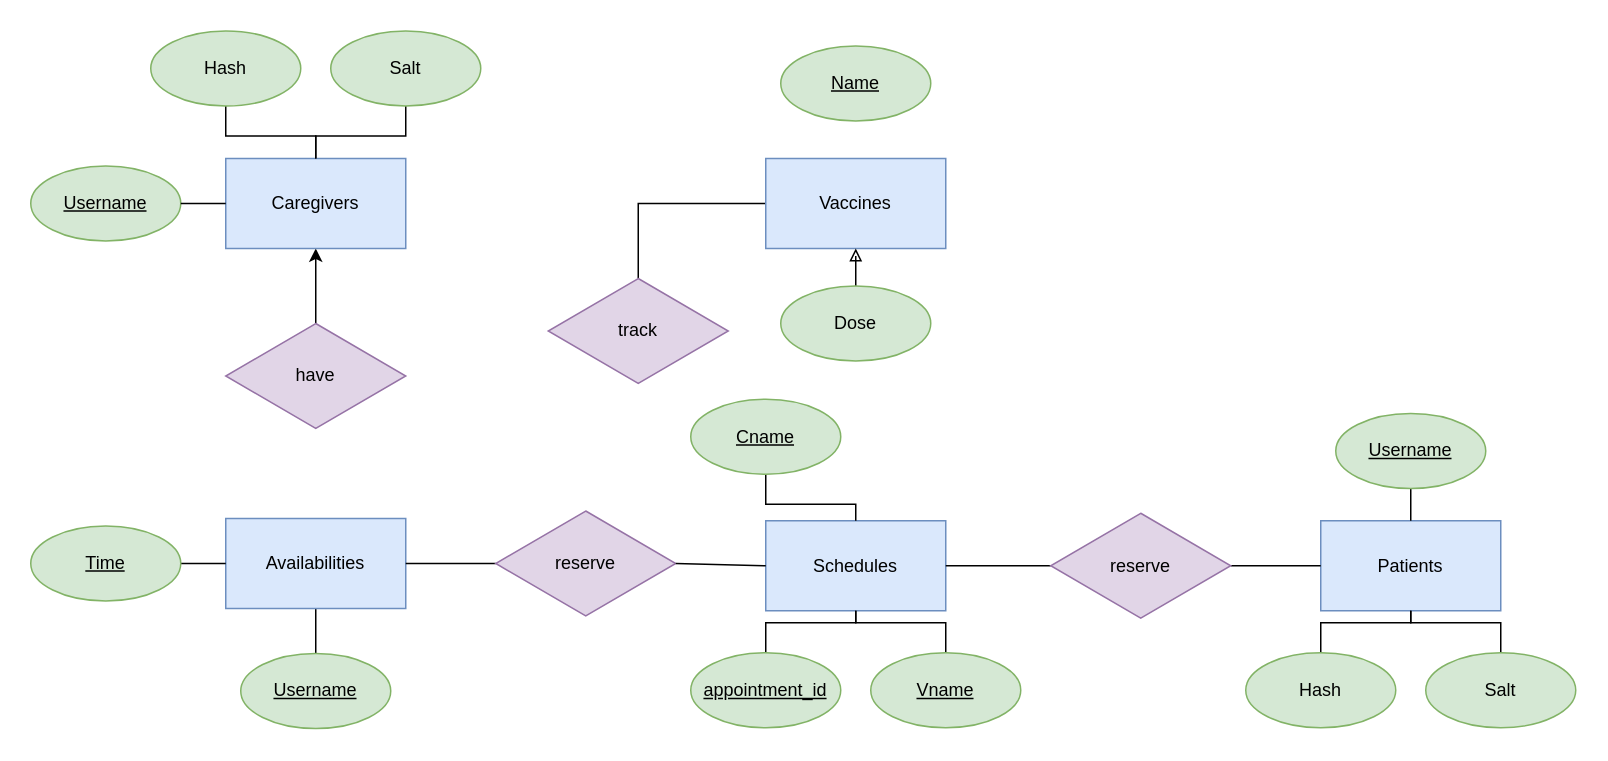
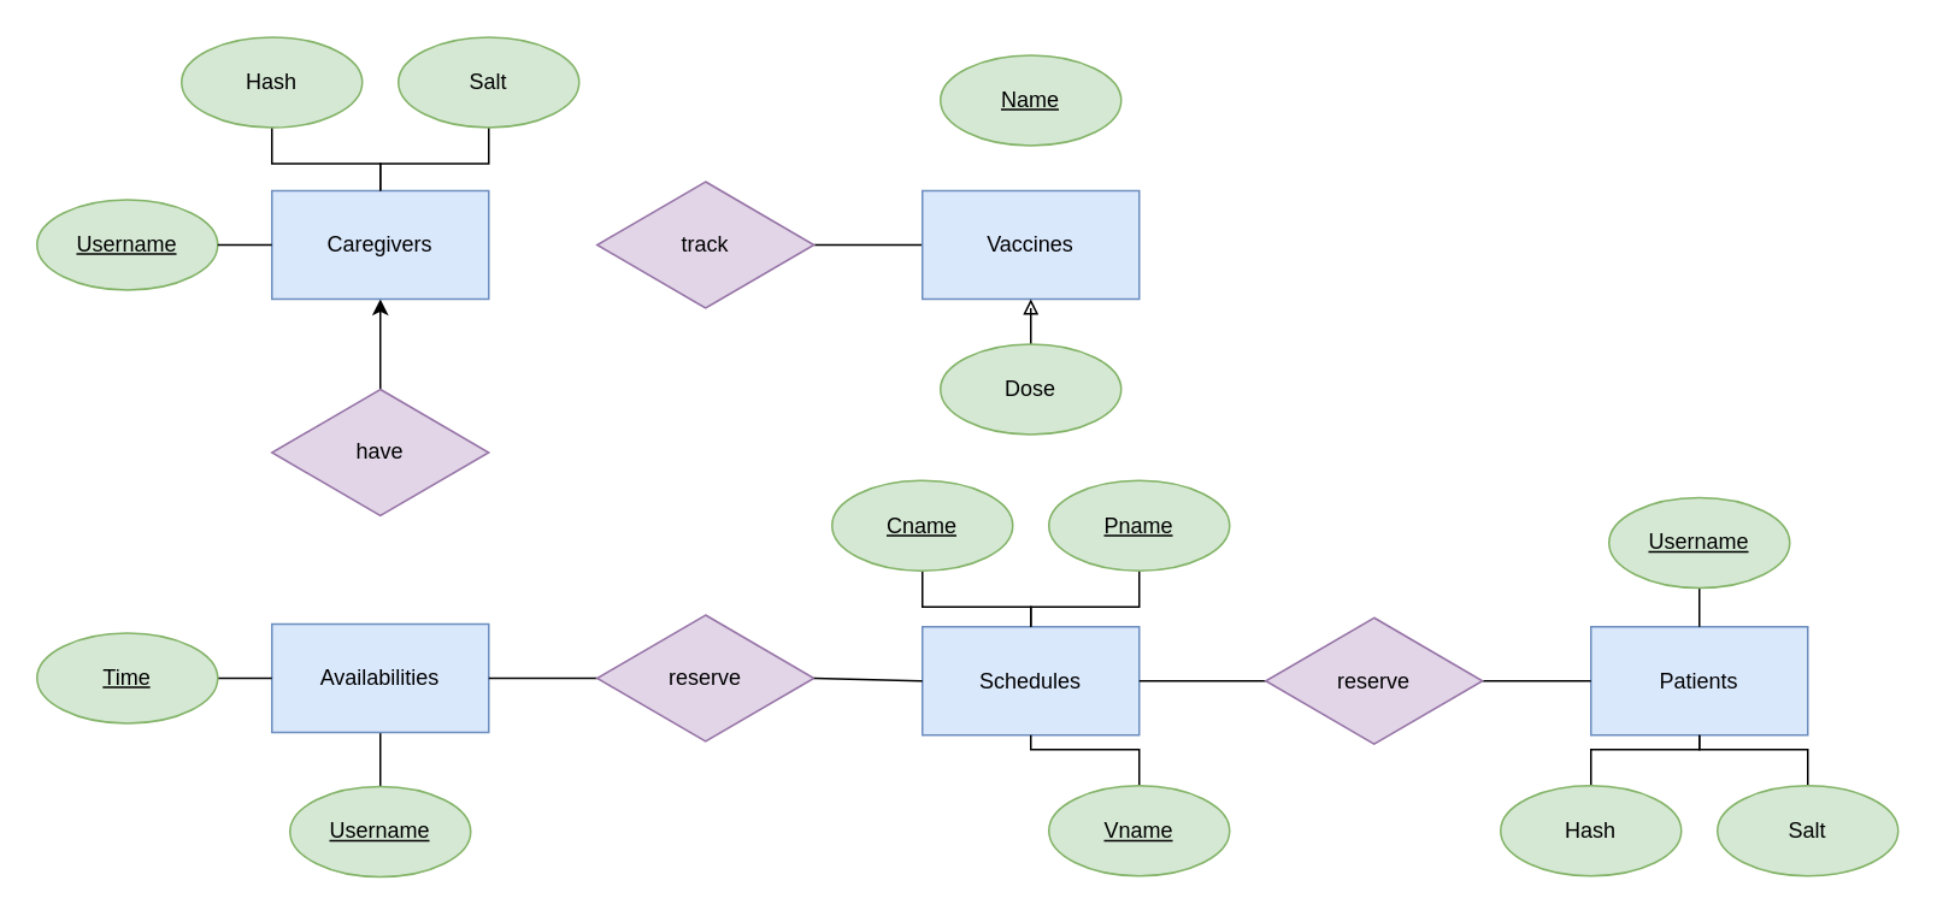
- <mxCell id="37" value="track" style="rhombus;whiteSpace=wrap;html=1;fillColor=#e1d5e7;strokeColor=#9673a6;" vertex="1" parent="1"><mxGeometry x="365" y="185" width="120" height="70" as="geometry" /></mxCell>
+ <mxCell id="37" value="track" style="rhombus;whiteSpace=wrap;html=1;fillColor=#e1d5e7;strokeColor=#9673a6;" vertex="1" parent="1"><mxGeometry x="330" y="100" width="120" height="70" as="geometry" /></mxCell>
+ <mxCell id="32" value="&lt;u&gt;Pname&lt;/u&gt;" style="ellipse;whiteSpace=wrap;html=1;fillColor=#d5e8d4;strokeColor=#82b366;" vertex="1" parent="1"><mxGeometry x="580" y="265.5" width="100" height="50" as="geometry" /></mxCell>
+ <mxCell id="31" value="" style="edgeStyle=orthogonalEdgeStyle;rounded=0;orthogonalLoop=1;jettySize=auto;html=1;endArrow=none;endFill=0;" edge="1" parent="1" source="32" target="21"><mxGeometry relative="1" as="geometry" /></mxCell>
- <mxCell id="22" value="" style="edgeStyle=orthogonalEdgeStyle;rounded=0;orthogonalLoop=1;jettySize=auto;html=1;endArrow=none;endFill=0;" edge="1" parent="1" source="23" target="21"><mxGeometry relative="1" as="geometry" /></mxCell>
- <mxCell id="23" value="&lt;u&gt;appointment_id&lt;/u&gt;" style="ellipse;whiteSpace=wrap;html=1;fillColor=#d5e8d4;strokeColor=#82b366;" vertex="1" parent="1"><mxGeometry x="460" y="434.5" width="100" height="50" as="geometry" /></mxCell>
